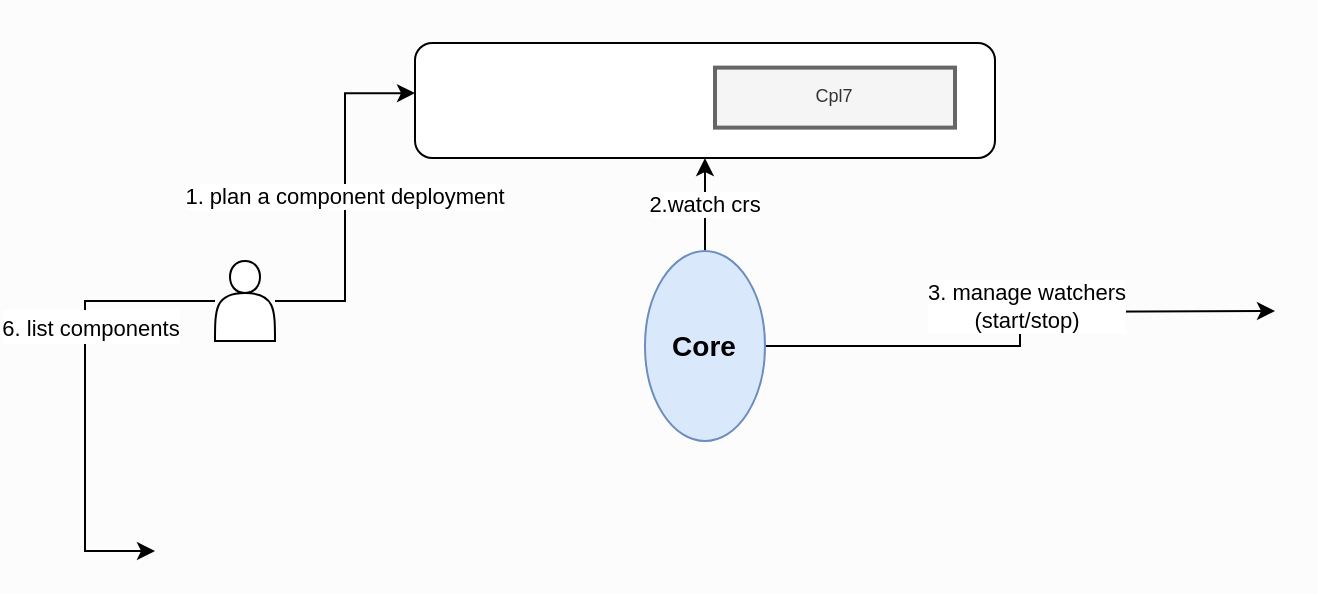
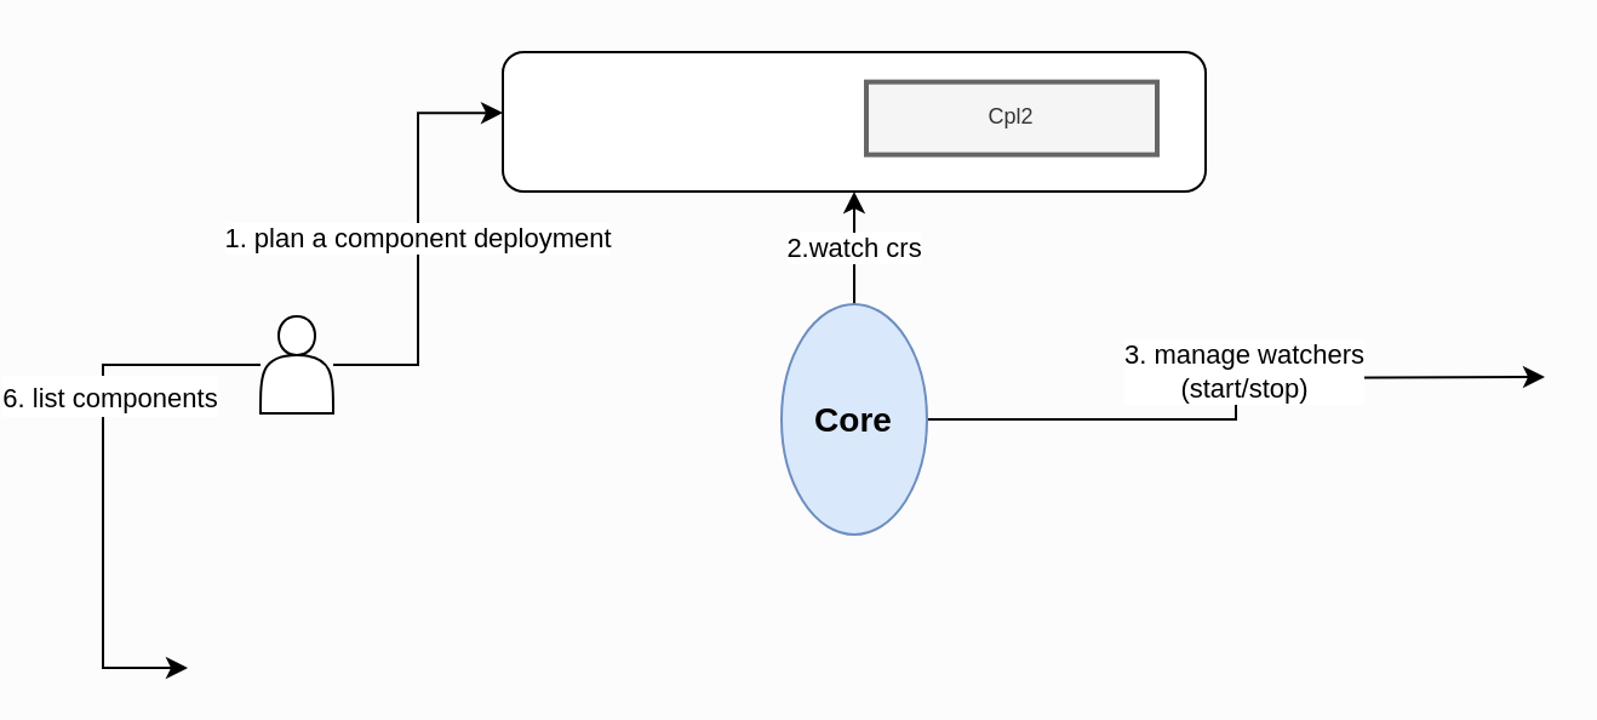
- <mxCell id="7" value="Cpl7" style="rounded=0;whiteSpace=wrap;html=1;strokeColor=#666666;strokeWidth=2;fontSize=9;fontStyle=0;fillColor=#f5f5f5;fontColor=#333333;" parent="1" vertex="1"><mxGeometry x="335" y="33.31" width="120" height="30" as="geometry" /></mxCell>
+ <mxCell id="7" value="Cpl2" style="rounded=0;whiteSpace=wrap;html=1;strokeColor=#666666;strokeWidth=2;fontSize=9;fontStyle=0;fillColor=#f5f5f5;fontColor=#333333;" parent="1" vertex="1"><mxGeometry x="335" y="33.31" width="120" height="30" as="geometry" /></mxCell>
